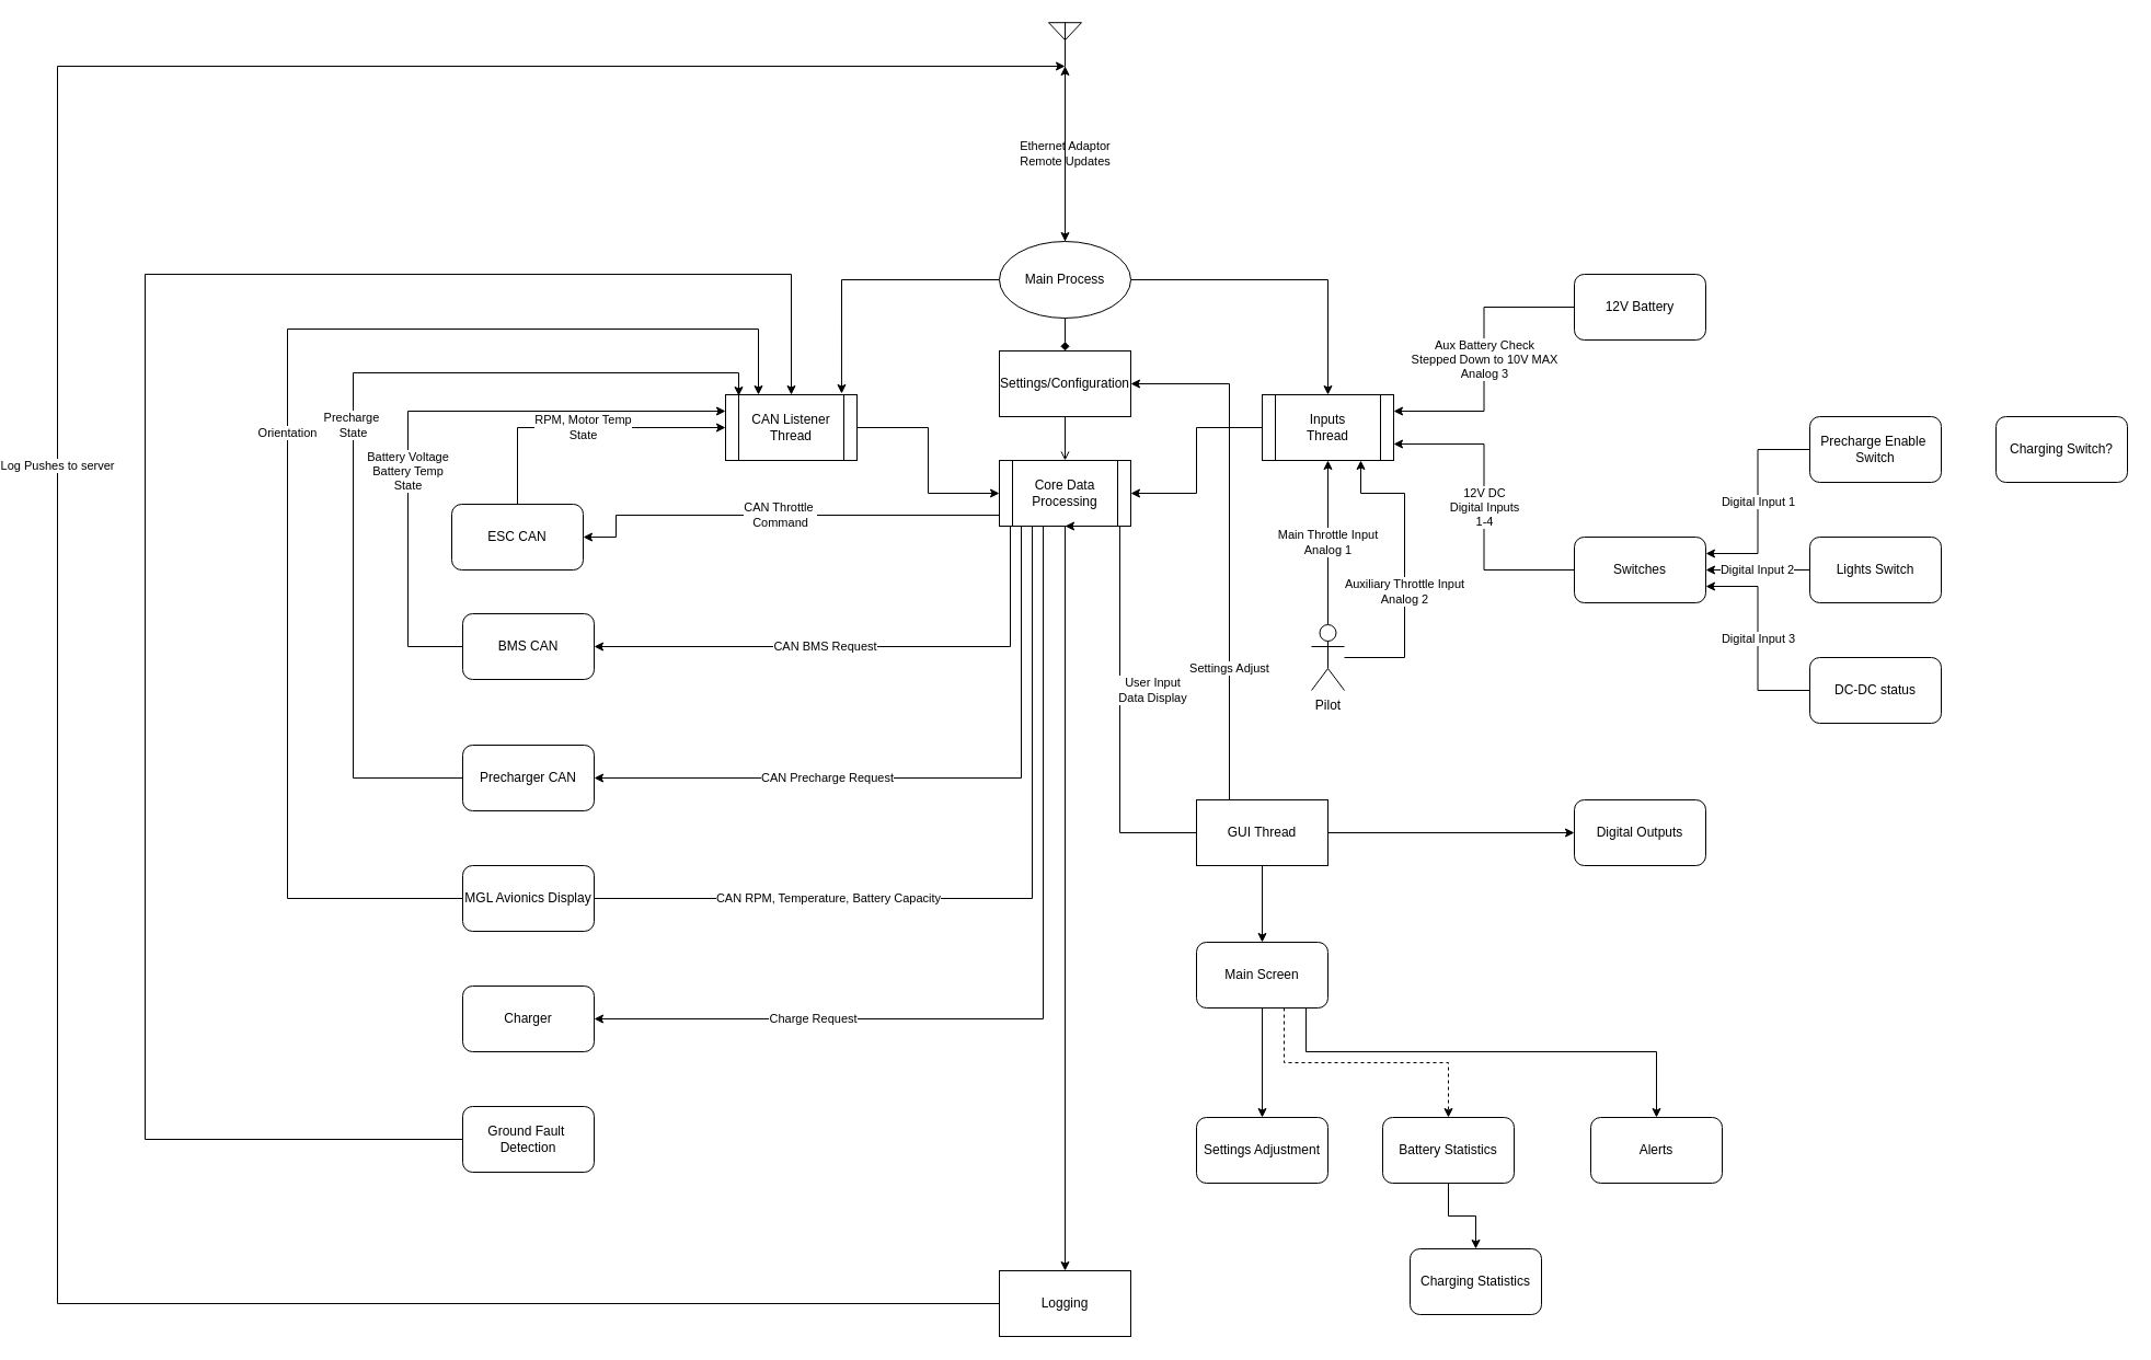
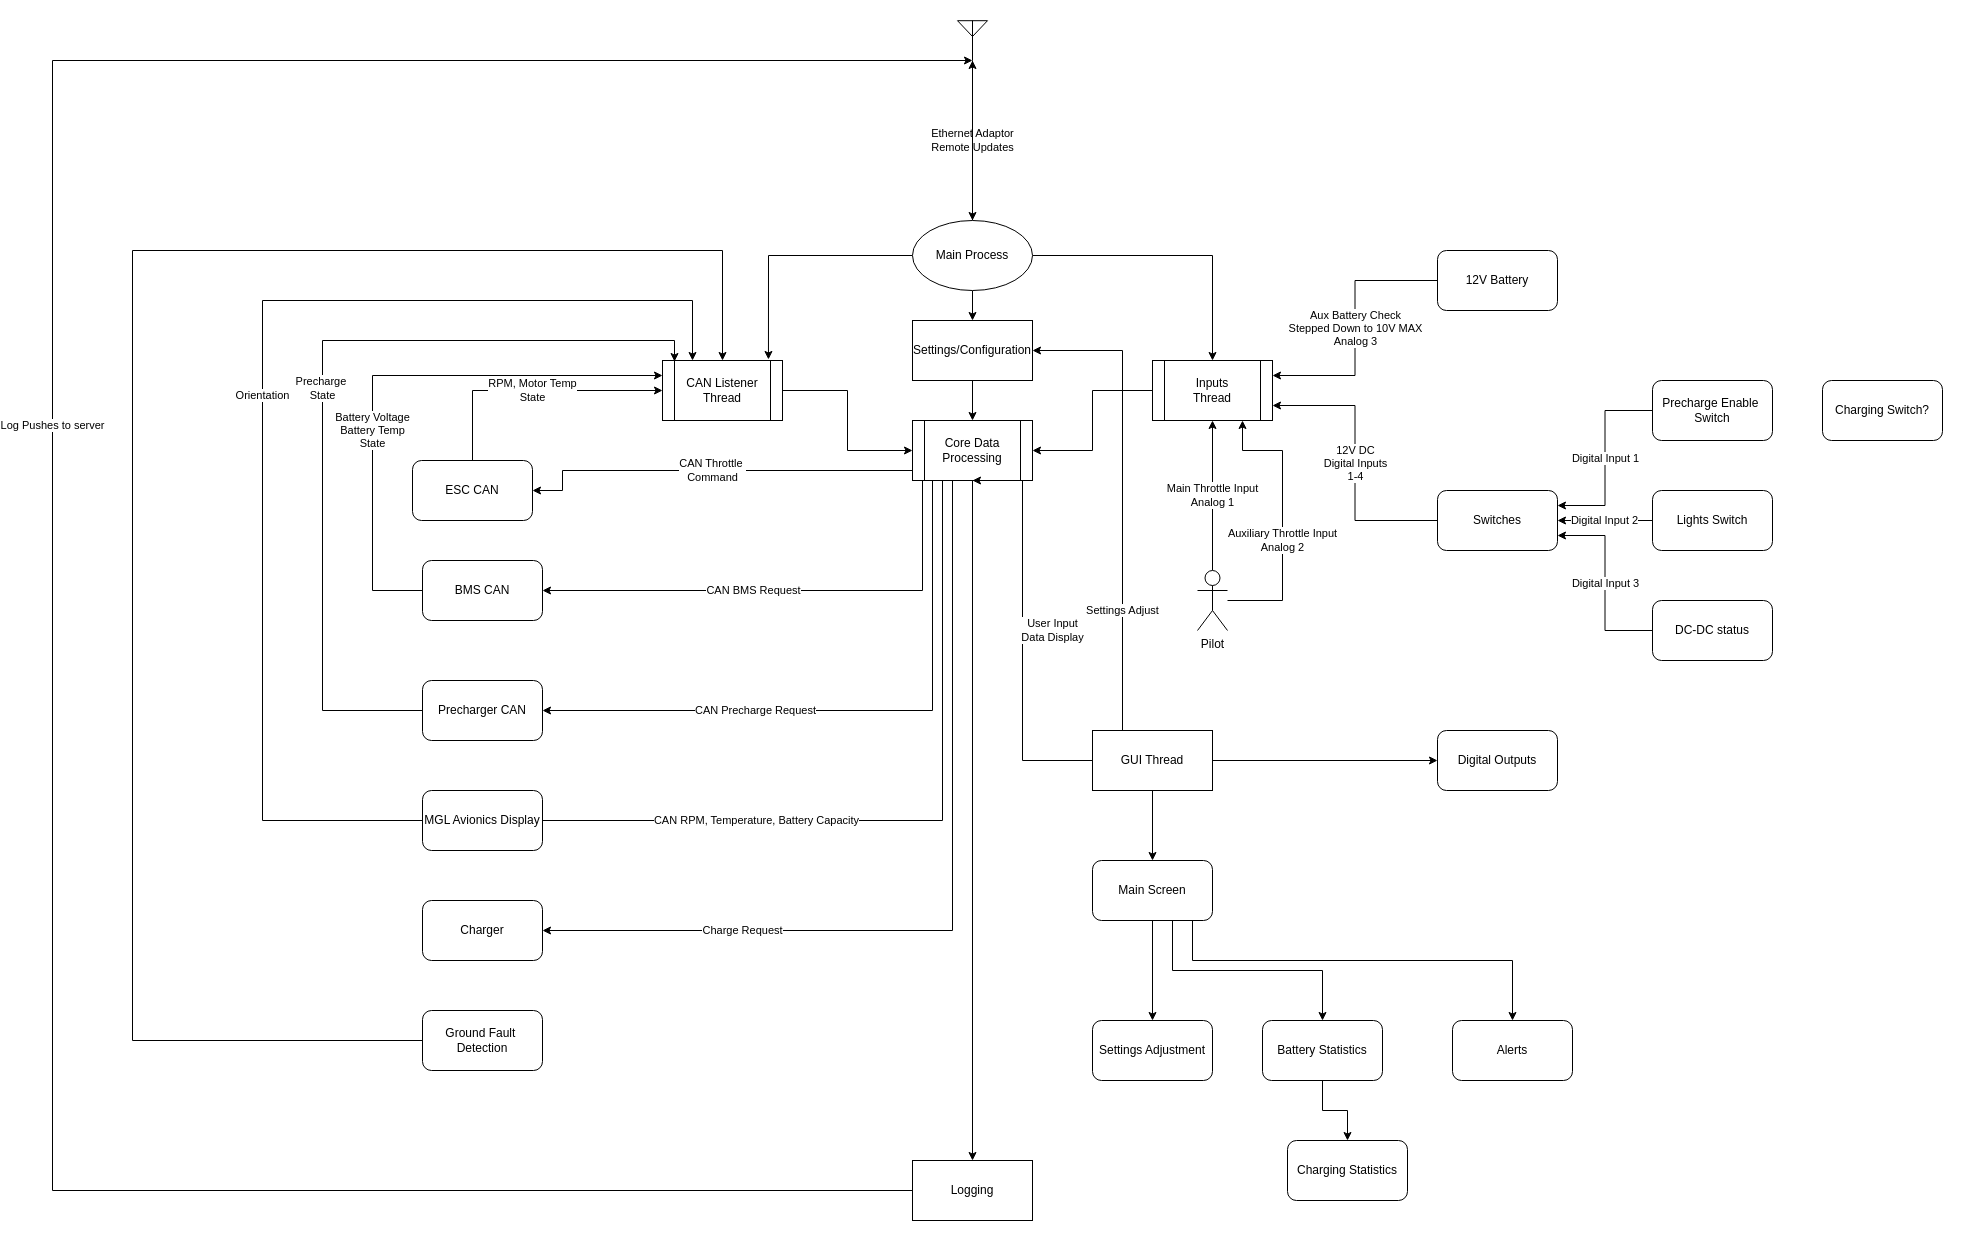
- <mxCell id="5" style="edgeStyle=orthogonalEdgeStyle;rounded=0;orthogonalLoop=1;jettySize=auto;html=1;endArrow=diamond;" edge="1" parent="1" source="6" target="37"><mxGeometry relative="1" as="geometry" /></mxCell>
+ <mxCell id="5" style="edgeStyle=orthogonalEdgeStyle;rounded=0;orthogonalLoop=1;jettySize=auto;html=1;" edge="1" parent="1" source="6" target="37"><mxGeometry relative="1" as="geometry" /></mxCell>
- <mxCell id="36" style="edgeStyle=orthogonalEdgeStyle;rounded=0;orthogonalLoop=1;jettySize=auto;html=1;endArrow=open;" edge="1" parent="1" source="37" target="18"><mxGeometry relative="1" as="geometry" /></mxCell>
+ <mxCell id="36" style="edgeStyle=orthogonalEdgeStyle;rounded=0;orthogonalLoop=1;jettySize=auto;html=1;" edge="1" parent="1" source="37" target="18"><mxGeometry relative="1" as="geometry" /></mxCell>
- <mxCell id="46" style="edgeStyle=orthogonalEdgeStyle;rounded=0;orthogonalLoop=1;jettySize=auto;html=1;dashed=1;" edge="1" parent="1" source="48" target="51"><mxGeometry relative="1" as="geometry"><Array as="points"><mxPoint x="1140" y="970" /><mxPoint x="1290" y="970" /></Array></mxGeometry></mxCell>
+ <mxCell id="46" style="edgeStyle=orthogonalEdgeStyle;rounded=0;orthogonalLoop=1;jettySize=auto;html=1;" edge="1" parent="1" source="48" target="51"><mxGeometry relative="1" as="geometry"><Array as="points"><mxPoint x="1140" y="970" /><mxPoint x="1290" y="970" /></Array></mxGeometry></mxCell>
